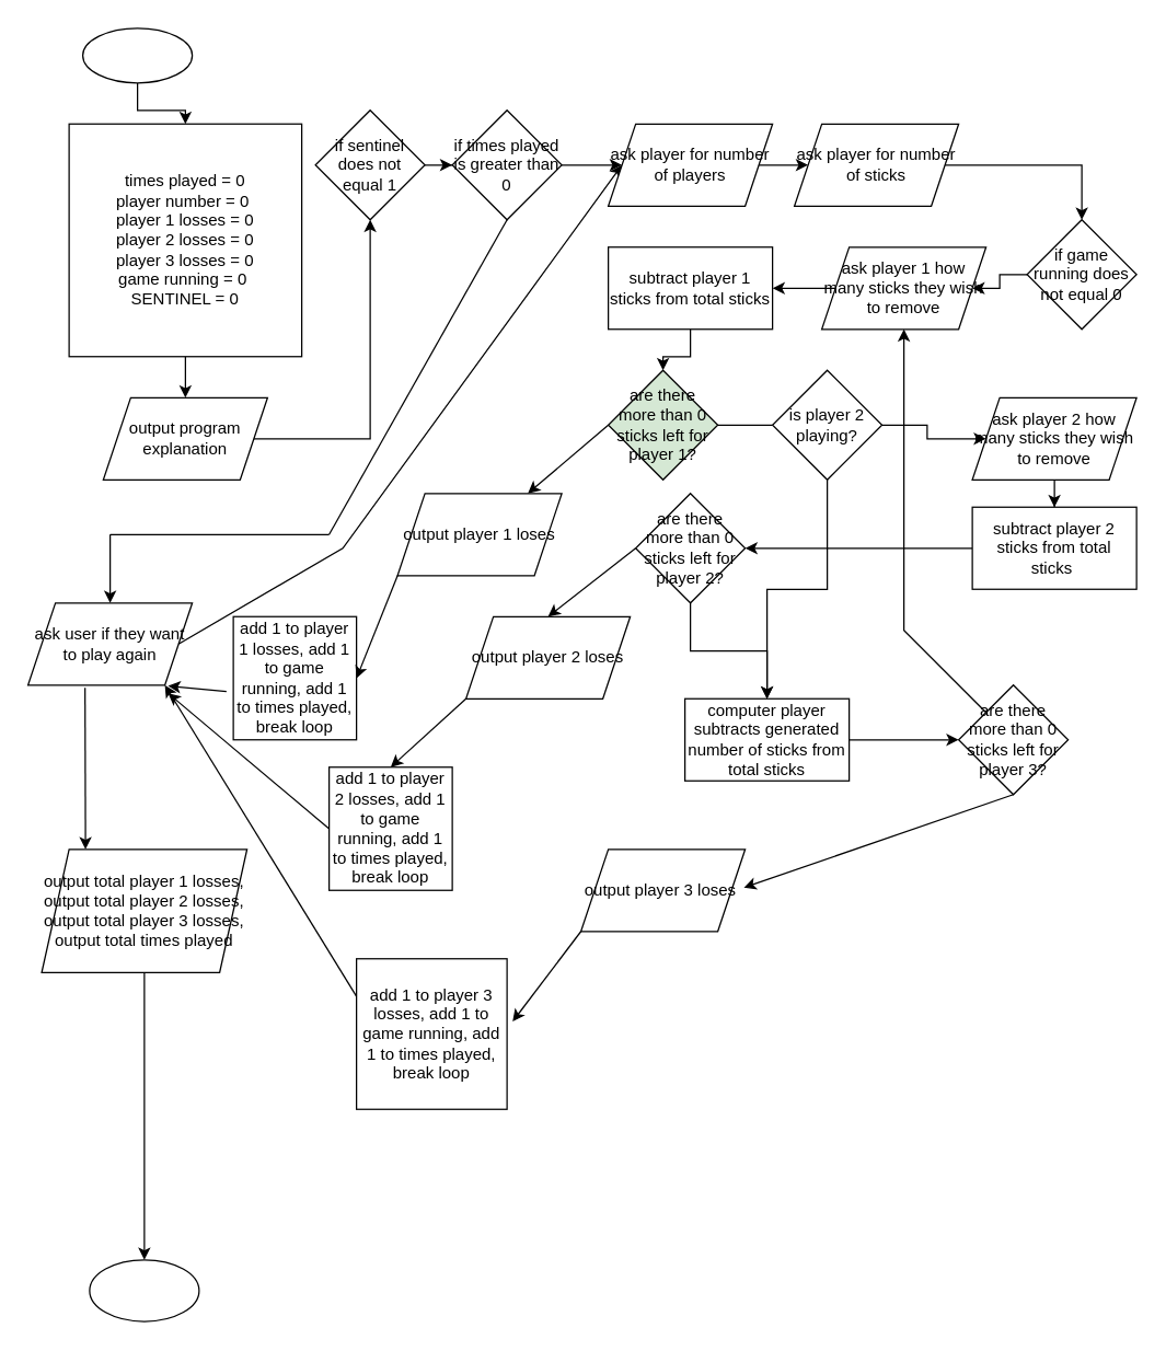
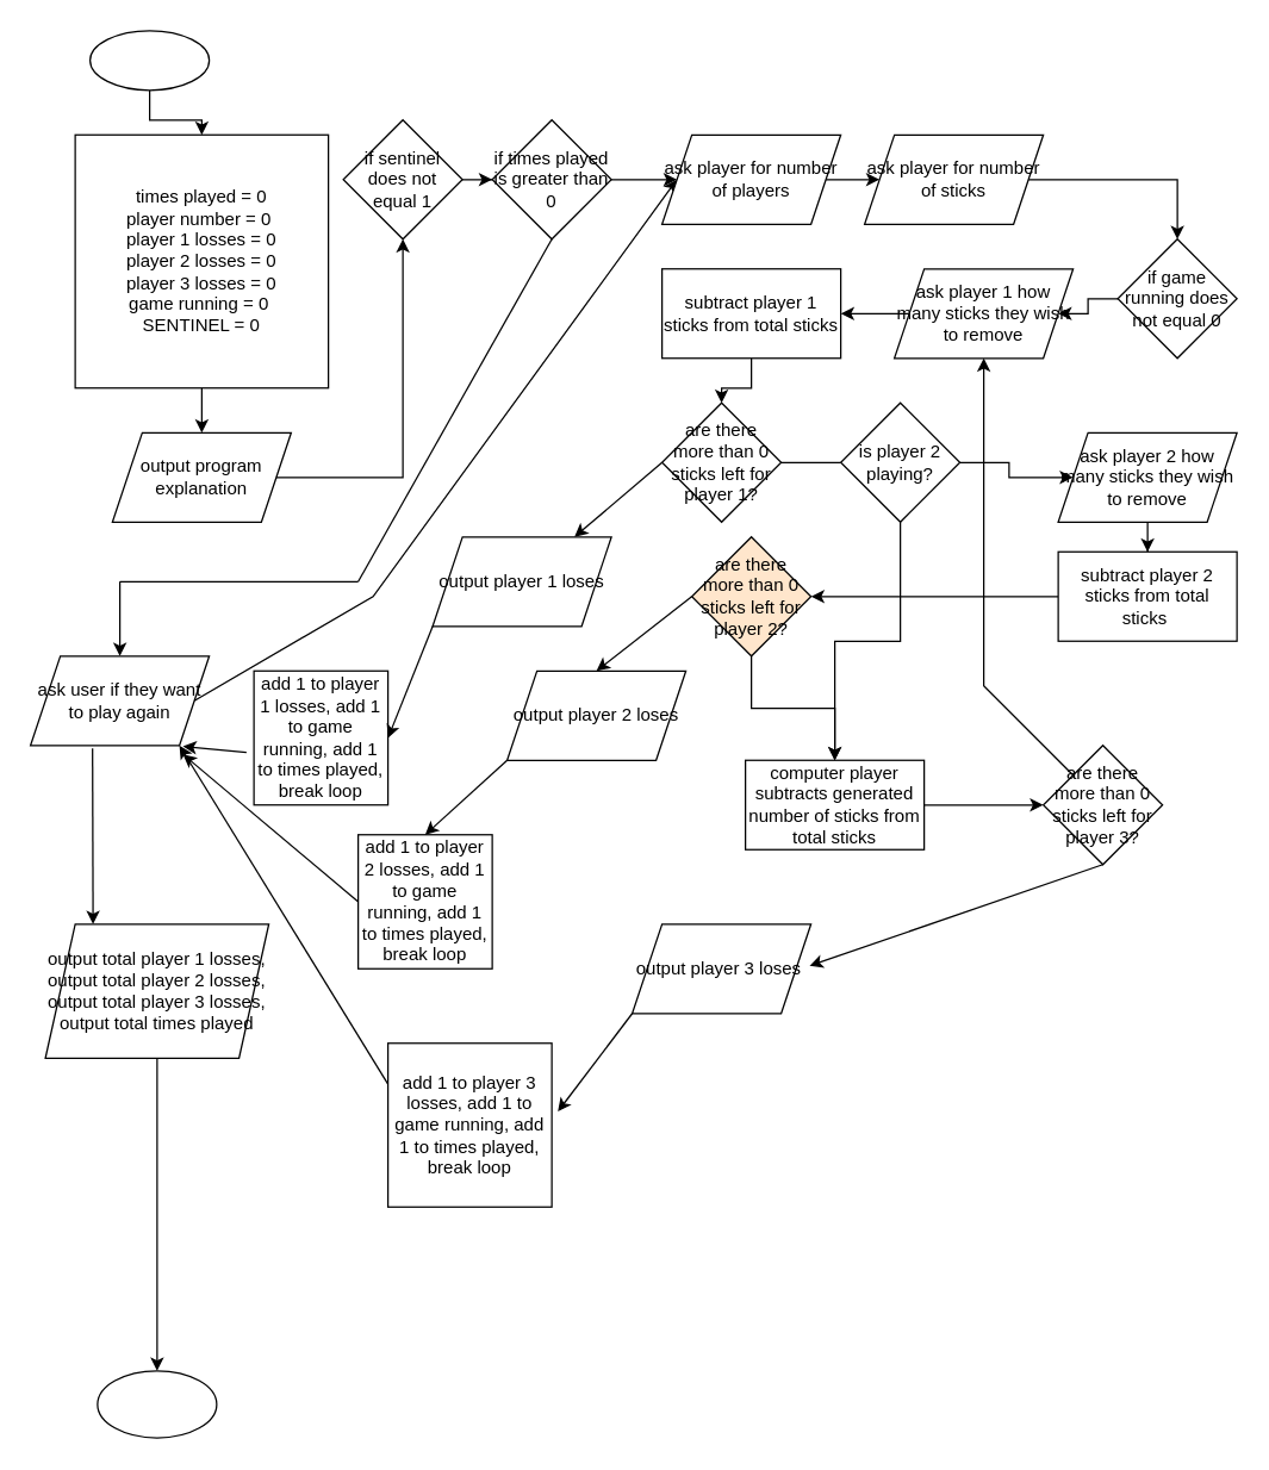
- <mxCell id="28" value="are there more than 0 sticks left for player 1?" style="rhombus;whiteSpace=wrap;html=1;fillColor=#d5e8d4;" vertex="1" parent="1"><mxGeometry x="444" y="270" width="80" height="80" as="geometry" /></mxCell>
+ <mxCell id="28" value="are there more than 0 sticks left for player 1?" style="rhombus;whiteSpace=wrap;html=1;" vertex="1" parent="1"><mxGeometry x="444" y="270" width="80" height="80" as="geometry" /></mxCell>
- <mxCell id="37" value="are there more than 0 sticks left for player 2?" style="rhombus;whiteSpace=wrap;html=1;" vertex="1" parent="1"><mxGeometry x="464" y="360" width="80" height="80" as="geometry" /></mxCell>
+ <mxCell id="37" value="are there more than 0 sticks left for player 2?" style="rhombus;whiteSpace=wrap;html=1;fillColor=#ffe6cc;" vertex="1" parent="1"><mxGeometry x="464" y="360" width="80" height="80" as="geometry" /></mxCell>
